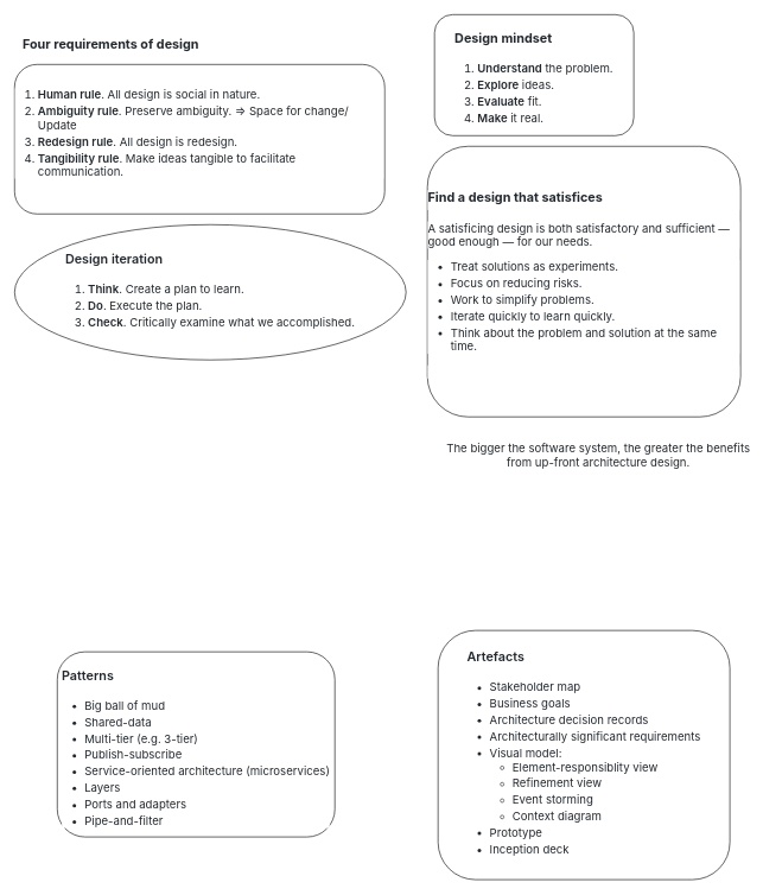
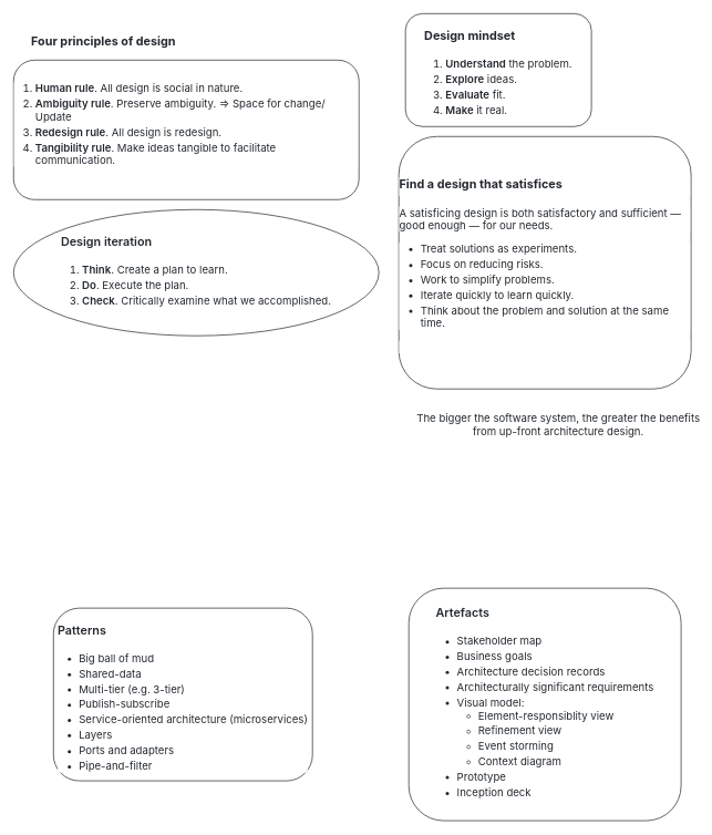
- <mxCell id="5" value="&lt;h2 style=&quot;box-sizing: border-box; margin-top: 24px; margin-bottom: 16px; line-height: 1.25; padding-bottom: 0.3em; border-bottom: 1px solid var(--color-border-muted); color: rgb(36, 41, 47); font-family: -apple-system, BlinkMacSystemFont, &amp;quot;Segoe UI&amp;quot;, Helvetica, Arial, sans-serif, &amp;quot;Apple Color Emoji&amp;quot;, &amp;quot;Segoe UI Emoji&amp;quot;; text-align: start; background-color: rgb(255, 255, 255);&quot; dir=&quot;auto&quot;&gt;Four requirements of design&lt;/h2&gt;" style="text;html=1;align=center;verticalAlign=middle;resizable=0;points=[];autosize=1;strokeColor=none;fillColor=none;" vertex="1" parent="3"><mxGeometry x="20" width="230" height="80" as="geometry" /></mxCell>
+ <mxCell id="5" value="&lt;h2 style=&quot;box-sizing: border-box; margin-top: 24px; margin-bottom: 16px; line-height: 1.25; padding-bottom: 0.3em; border-bottom: 1px solid var(--color-border-muted); color: rgb(36, 41, 47); font-family: -apple-system, BlinkMacSystemFont, &amp;quot;Segoe UI&amp;quot;, Helvetica, Arial, sans-serif, &amp;quot;Apple Color Emoji&amp;quot;, &amp;quot;Segoe UI Emoji&amp;quot;; text-align: start; background-color: rgb(255, 255, 255);&quot; dir=&quot;auto&quot;&gt;Four principles of design&lt;/h2&gt;" style="text;html=1;align=center;verticalAlign=middle;resizable=0;points=[];autosize=1;strokeColor=none;fillColor=none;" vertex="1" parent="3"><mxGeometry x="20" width="230" height="80" as="geometry" /></mxCell>
